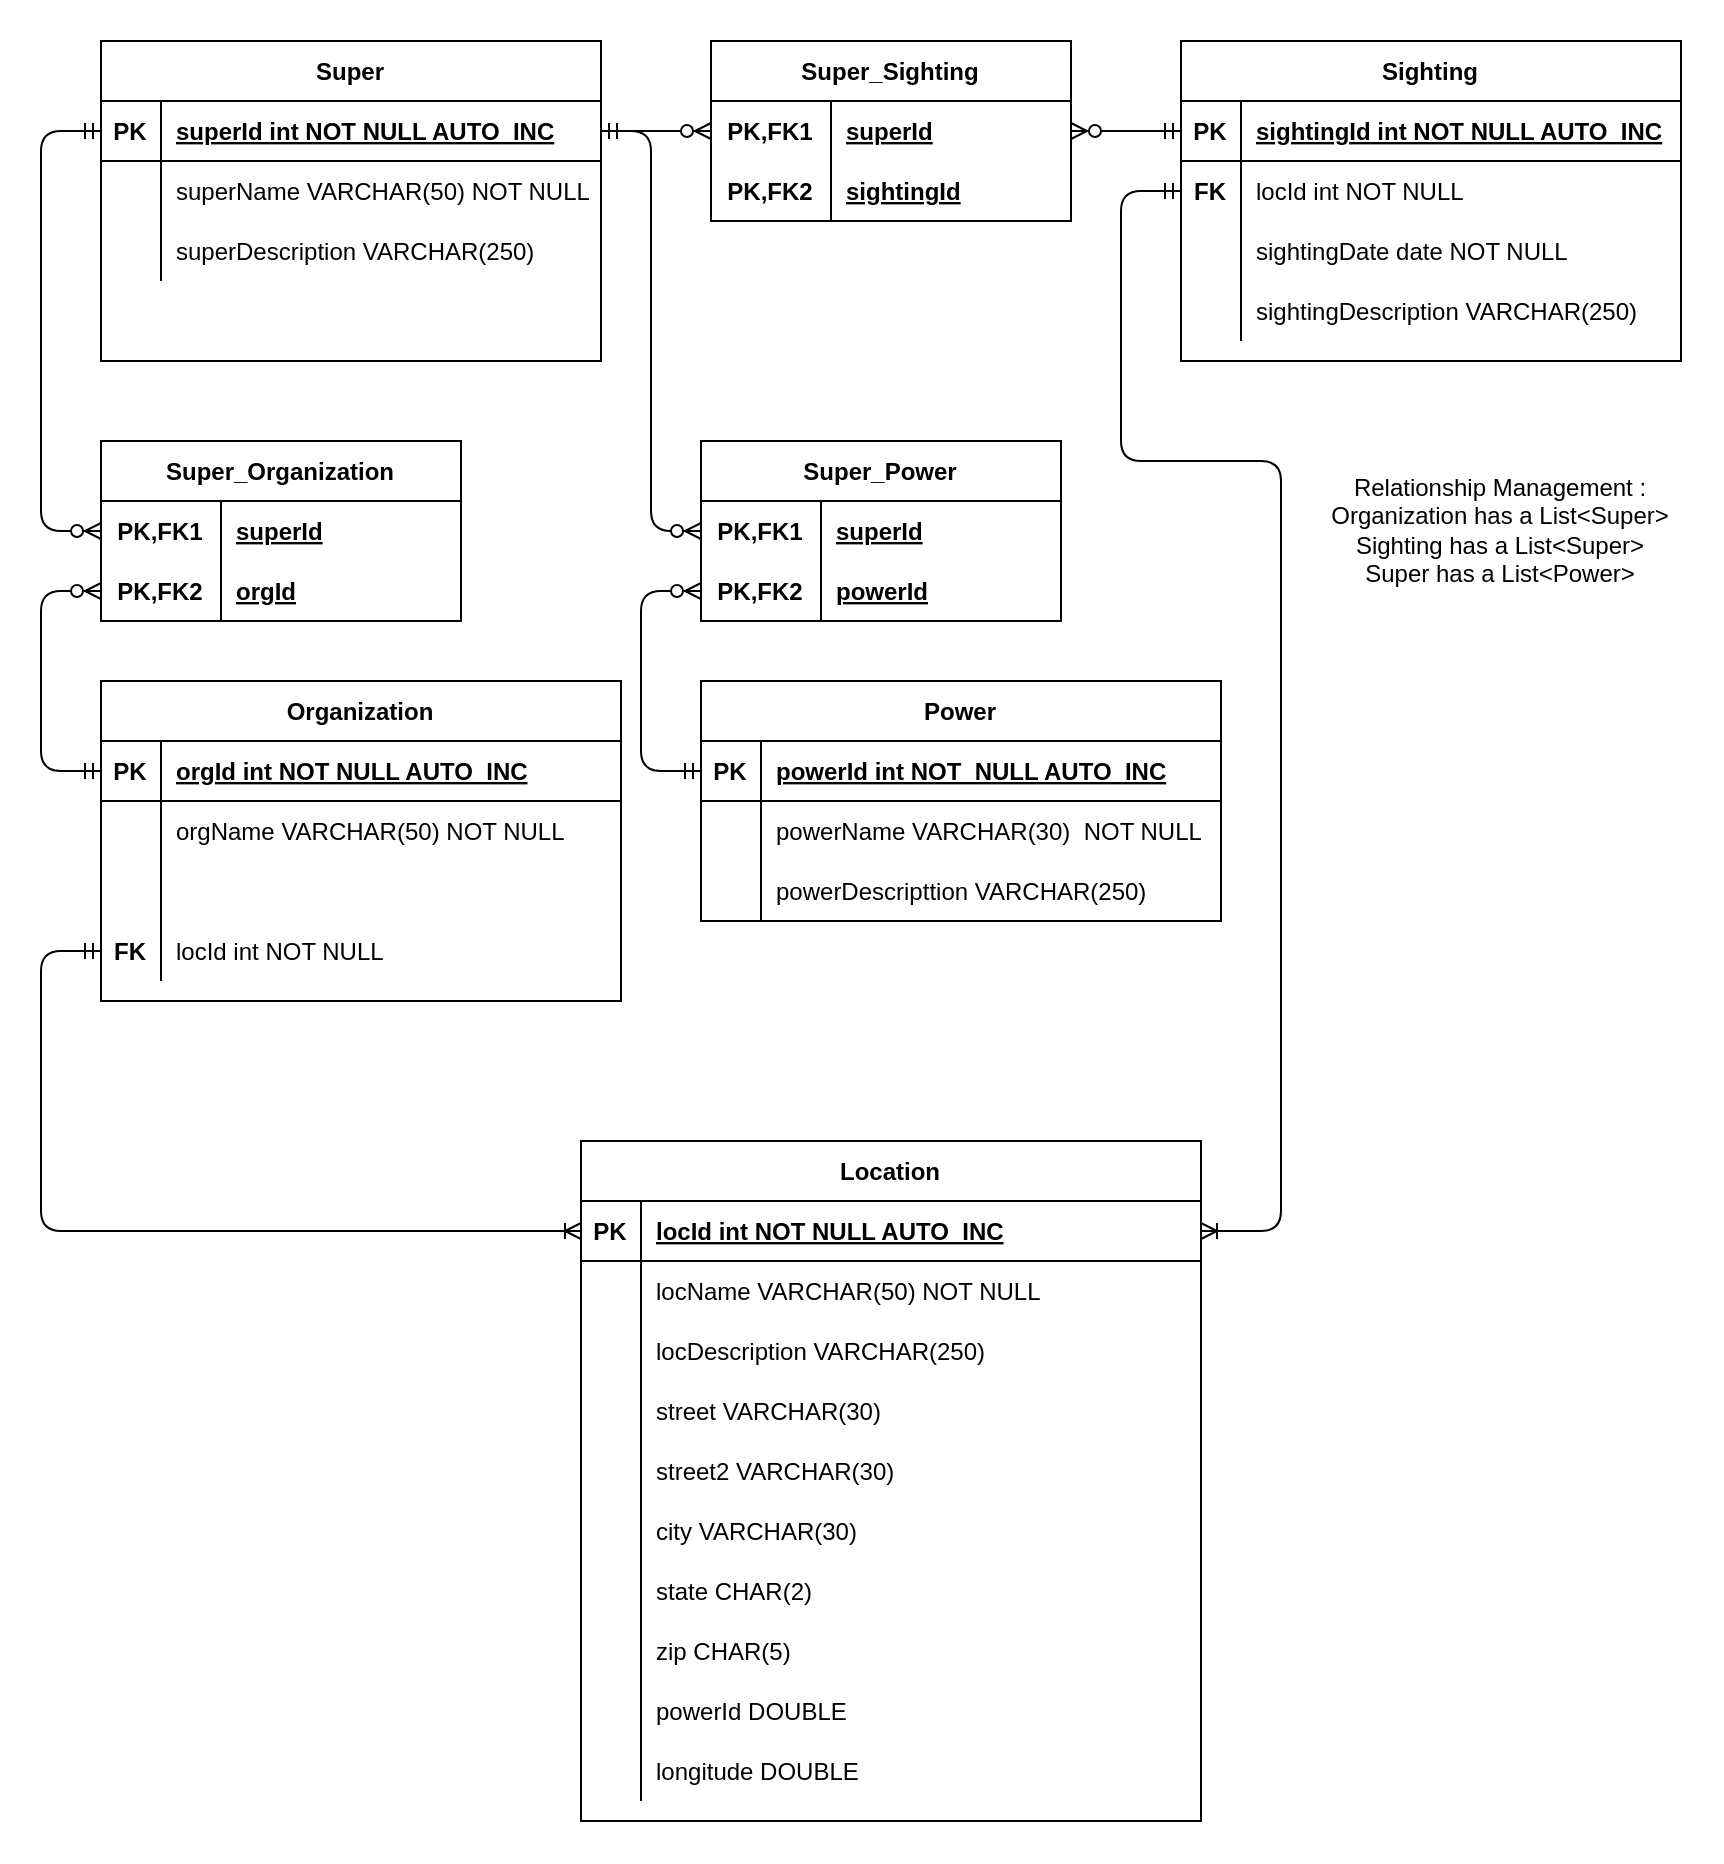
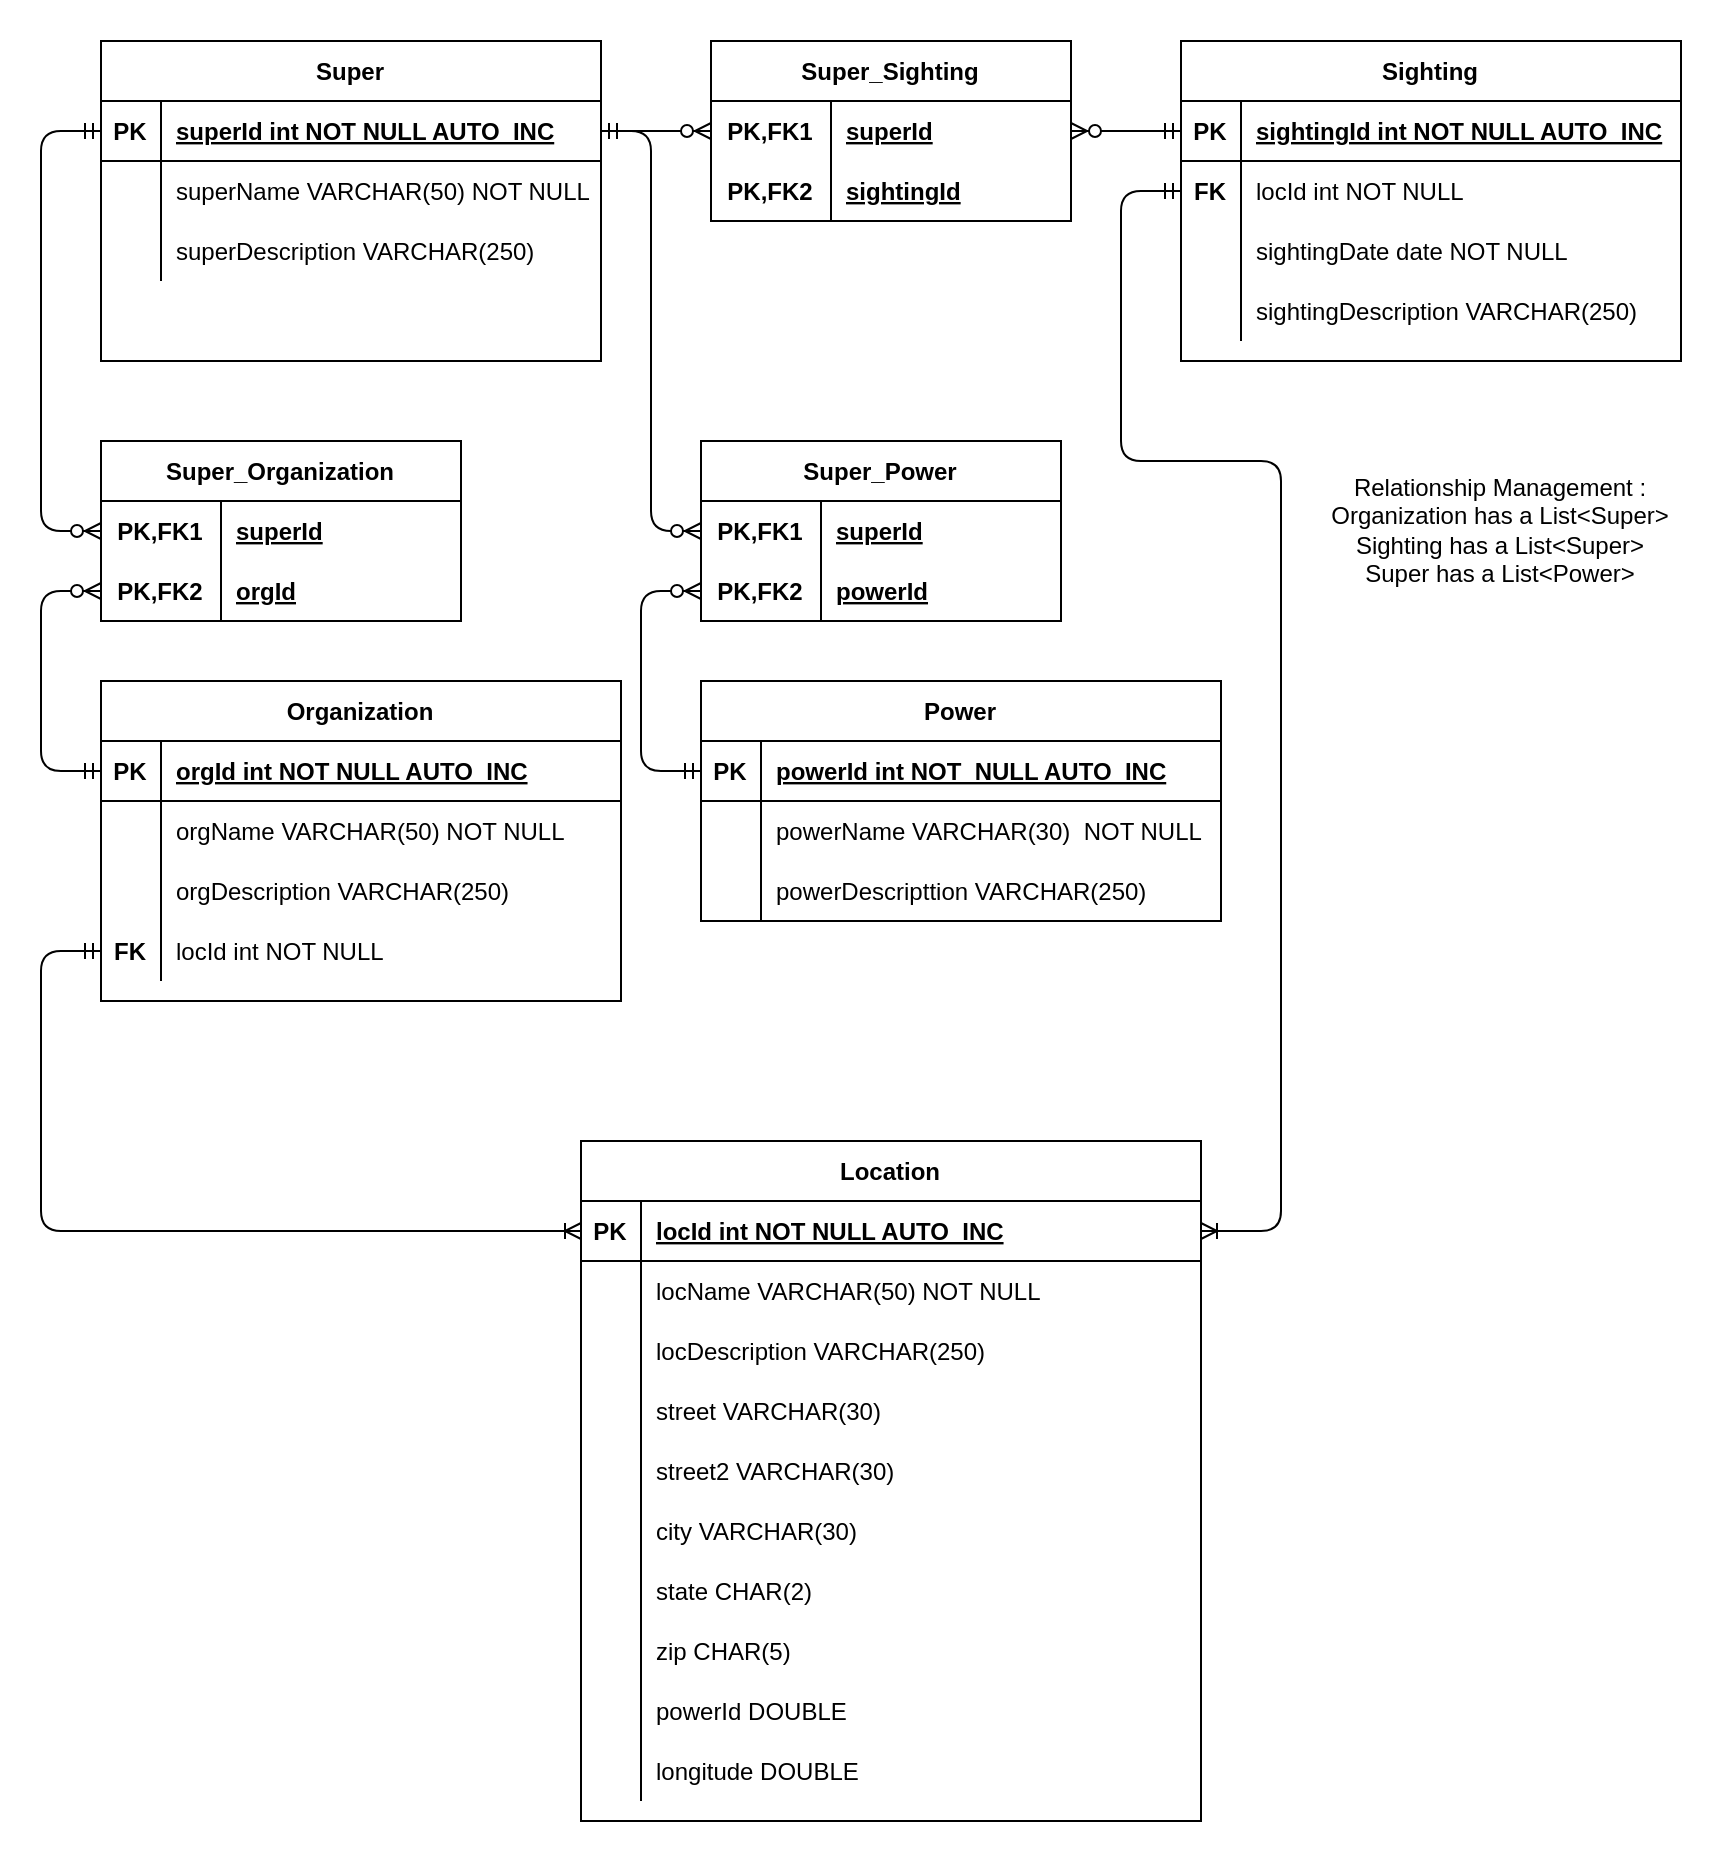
+ <mxCell id="30" value="orgDescription VARCHAR(250)" style="shape=partialRectangle;connectable=0;fillColor=none;top=0;left=0;bottom=0;right=0;align=left;spacingLeft=6;overflow=hidden;" parent="28" vertex="1"><mxGeometry x="30" width="230" height="30" as="geometry" /></mxCell>
